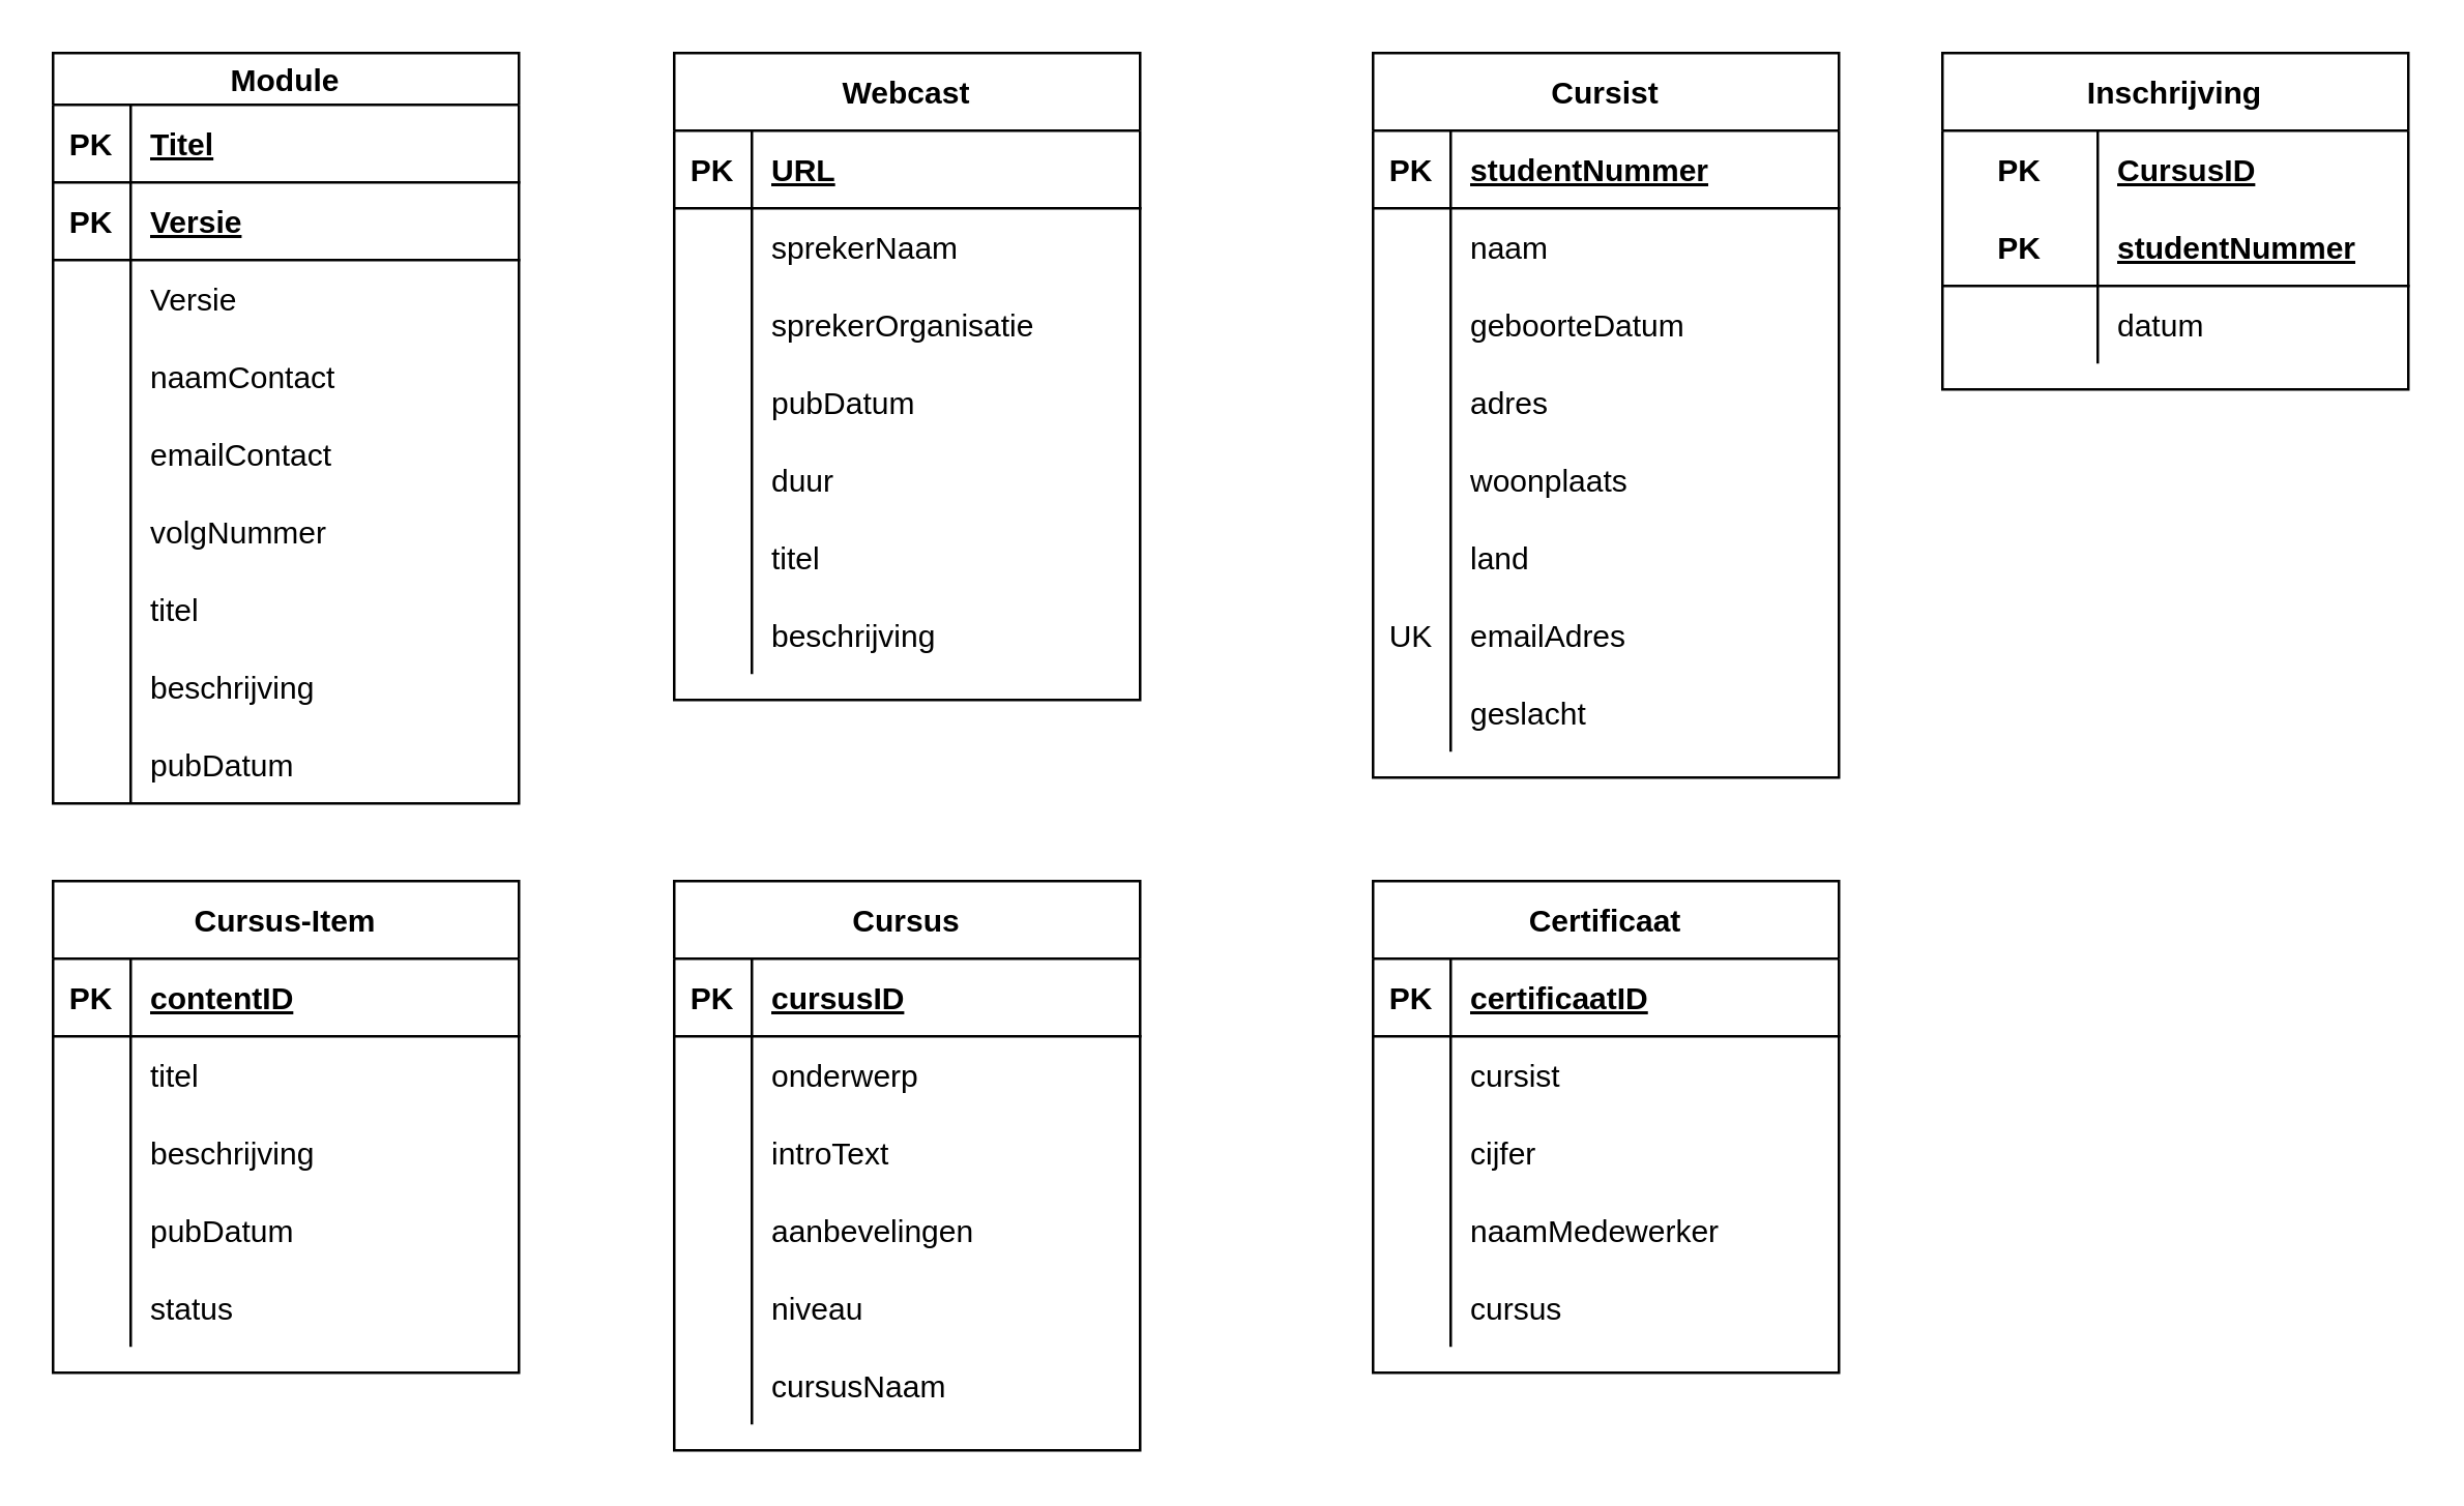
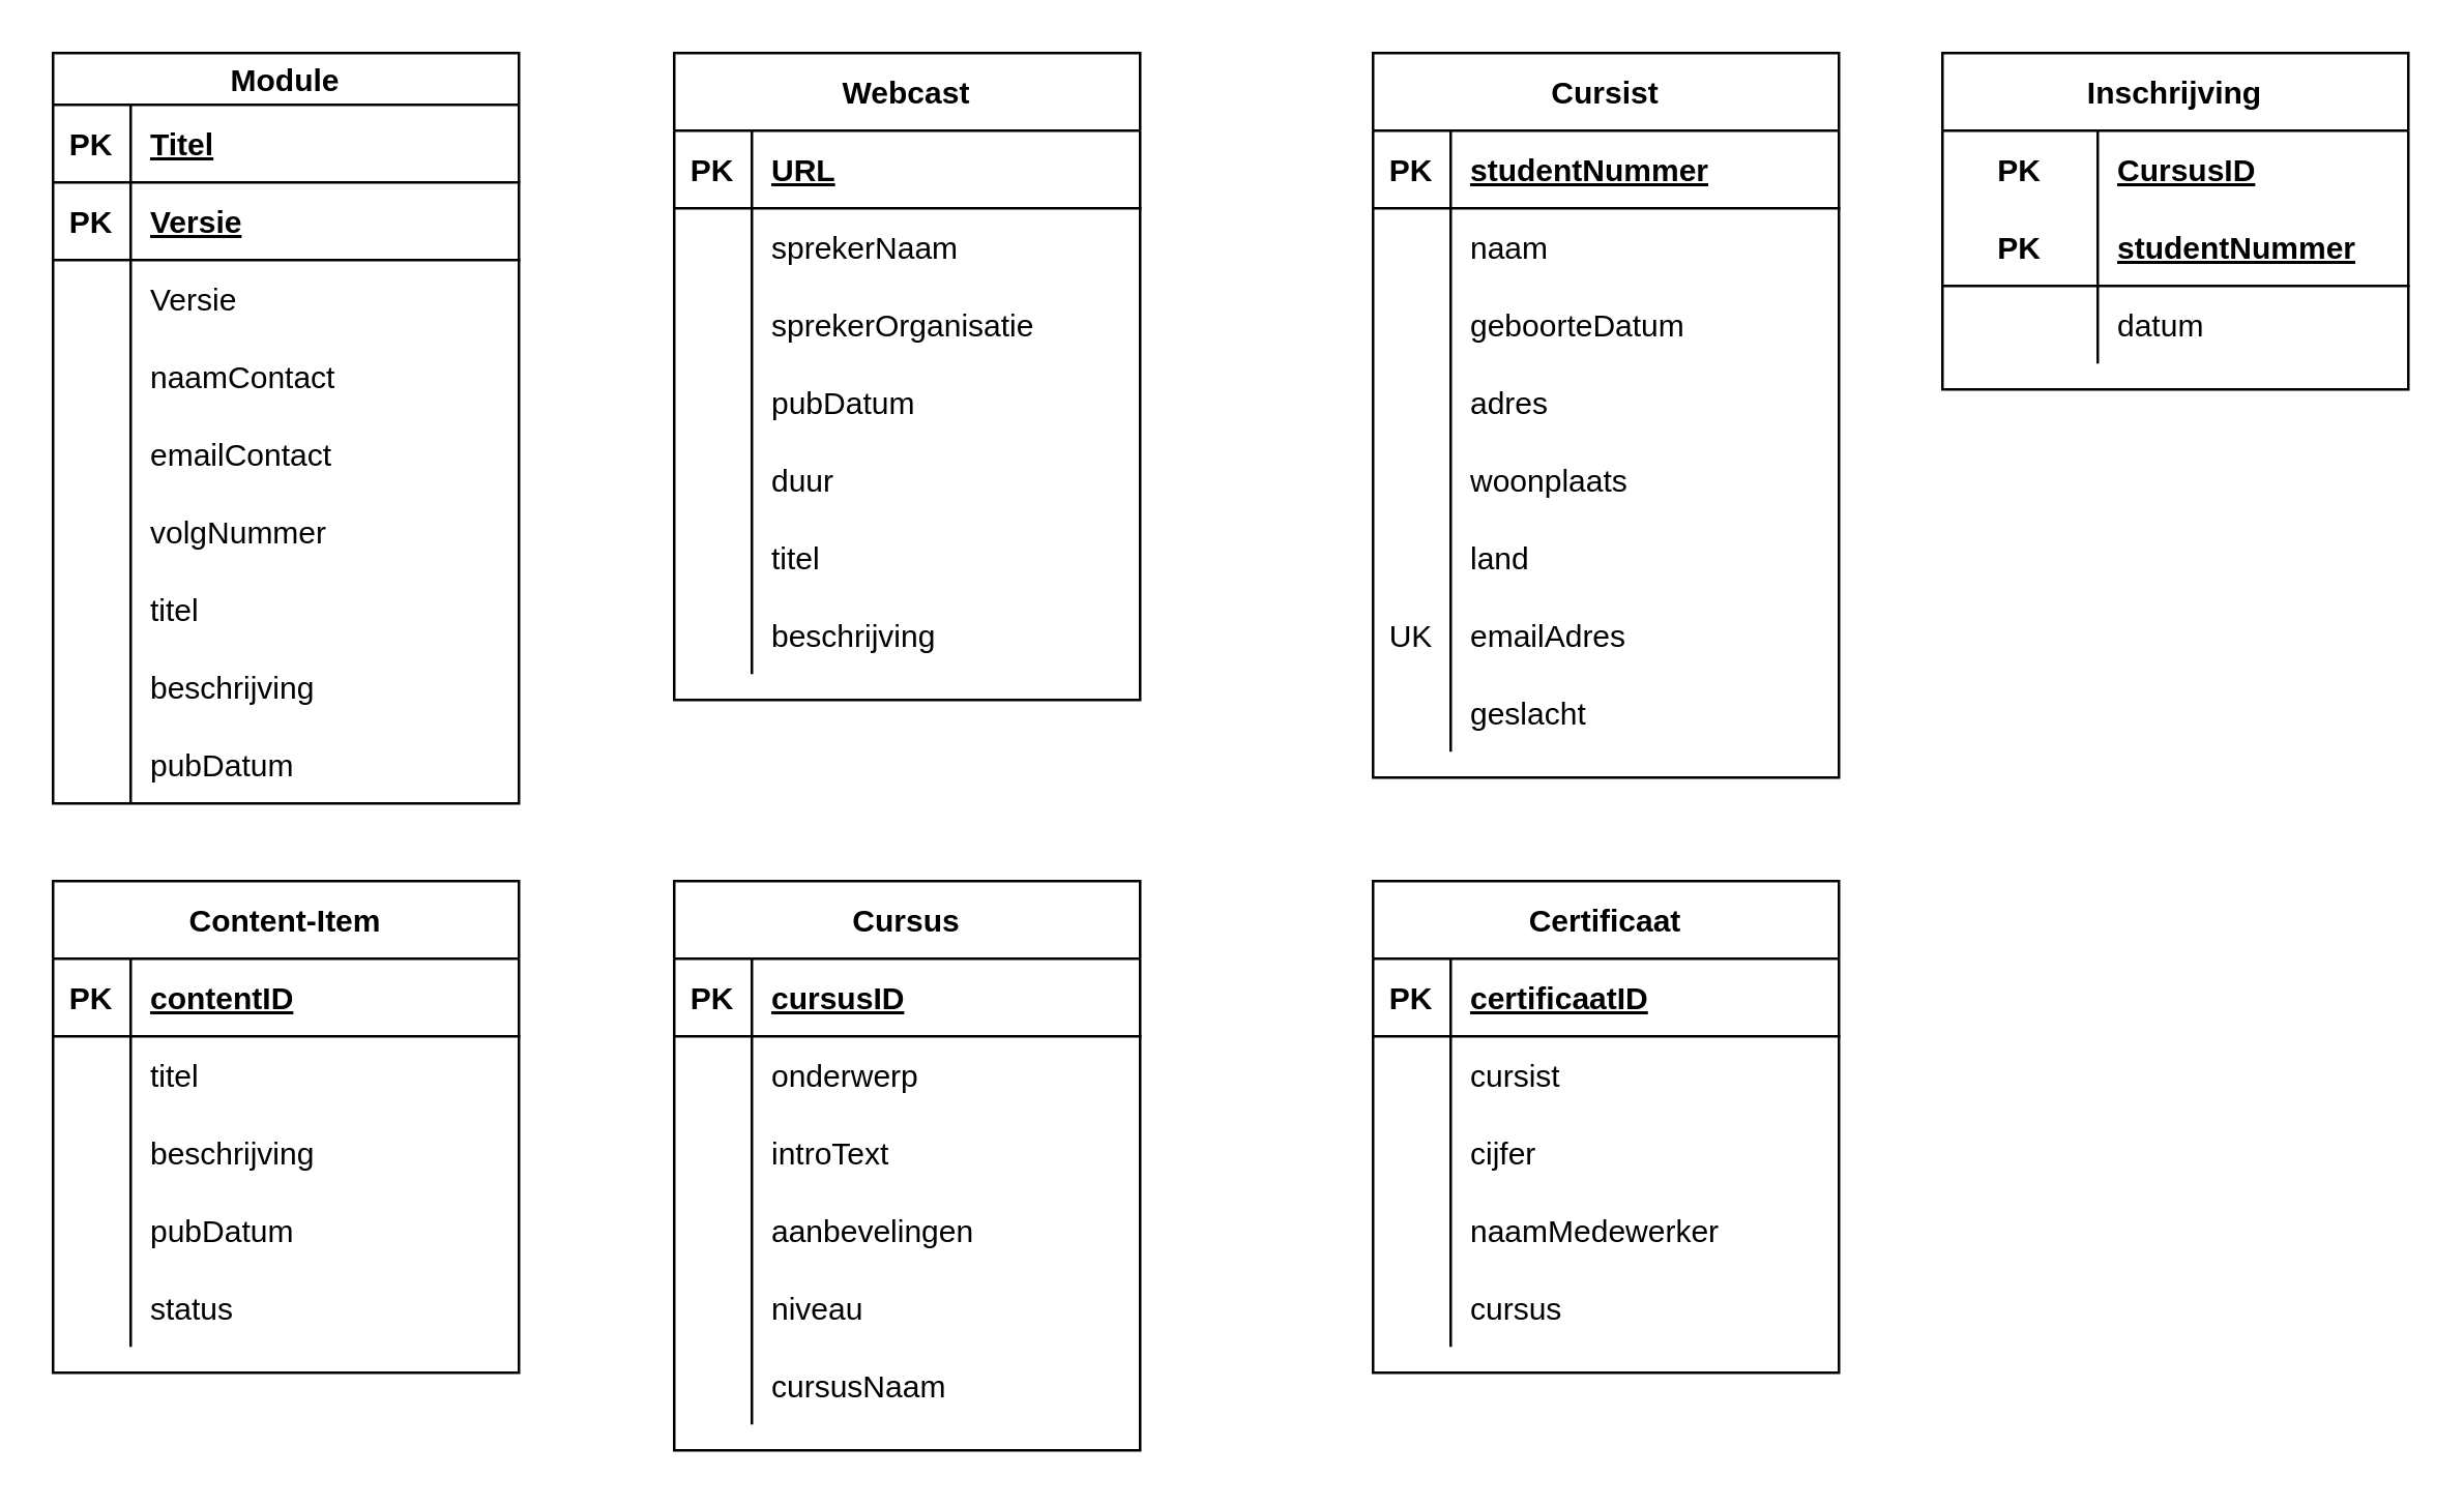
- <mxCell id="52" value="Cursus-Item" style="shape=table;startSize=30;container=1;collapsible=1;childLayout=tableLayout;fixedRows=1;rowLines=0;fontStyle=1;align=center;resizeLast=1;" vertex="1" parent="1"><mxGeometry x="20" y="340" width="180" height="190" as="geometry" /></mxCell>
+ <mxCell id="52" value="Content-Item" style="shape=table;startSize=30;container=1;collapsible=1;childLayout=tableLayout;fixedRows=1;rowLines=0;fontStyle=1;align=center;resizeLast=1;" vertex="1" parent="1"><mxGeometry x="20" y="340" width="180" height="190" as="geometry" /></mxCell>
